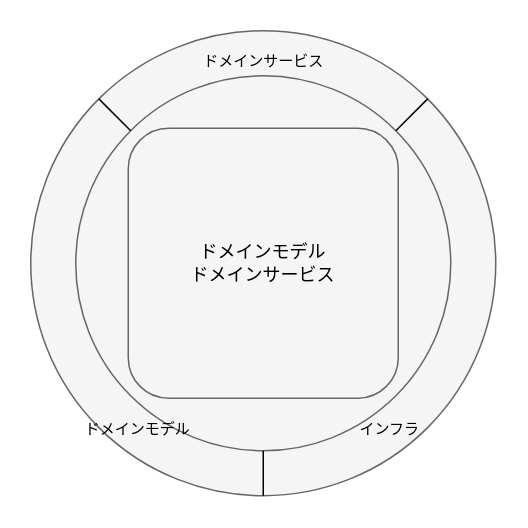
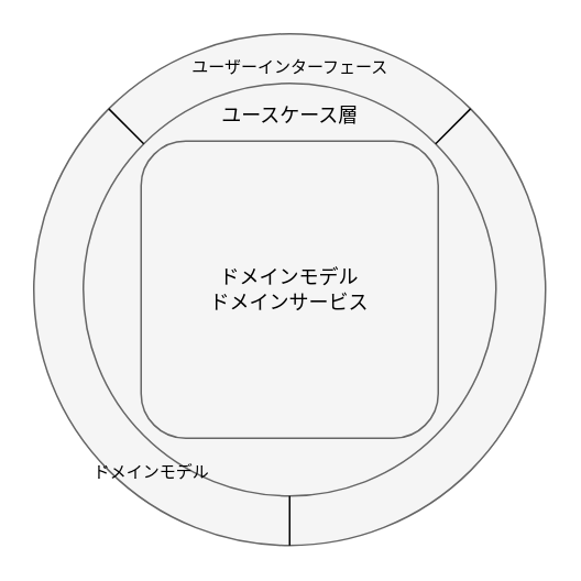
- <mxCell id="6" value="&lt;font style=&quot;font-size: 10px;&quot; color=&quot;#000000&quot;&gt;ドメインサービス&lt;/font&gt;" style="text;html=1;strokeColor=none;fillColor=none;align=center;verticalAlign=middle;whiteSpace=wrap;rounded=0;" vertex="1" parent="1"><mxGeometry x="93.75" y="25" width="162.5" height="30" as="geometry" /></mxCell>
+ <mxCell id="6" value="&lt;font style=&quot;font-size: 10px;&quot; color=&quot;#000000&quot;&gt;ユーザーインターフェース&lt;/font&gt;" style="text;html=1;strokeColor=none;fillColor=none;align=center;verticalAlign=middle;whiteSpace=wrap;rounded=0;" vertex="1" parent="1"><mxGeometry x="93.75" y="25" width="162.5" height="30" as="geometry" /></mxCell>
+ <mxCell id="5" value="&lt;font color=&quot;#000000&quot;&gt;ユースケース層&lt;/font&gt;" style="text;html=1;strokeColor=none;fillColor=none;align=center;verticalAlign=middle;whiteSpace=wrap;rounded=0;" vertex="1" parent="1"><mxGeometry x="117.5" y="55" width="115" height="30" as="geometry" /></mxCell>
- <mxCell id="8" value="&lt;font color=&quot;#000000&quot;&gt;&lt;span style=&quot;font-size: 10px;&quot;&gt;インフラ&lt;/span&gt;&lt;/font&gt;" style="text;html=1;strokeColor=none;fillColor=none;align=center;verticalAlign=middle;whiteSpace=wrap;rounded=0;" vertex="1" parent="1"><mxGeometry x="217.5" y="270" width="82.5" height="30" as="geometry" /></mxCell>
